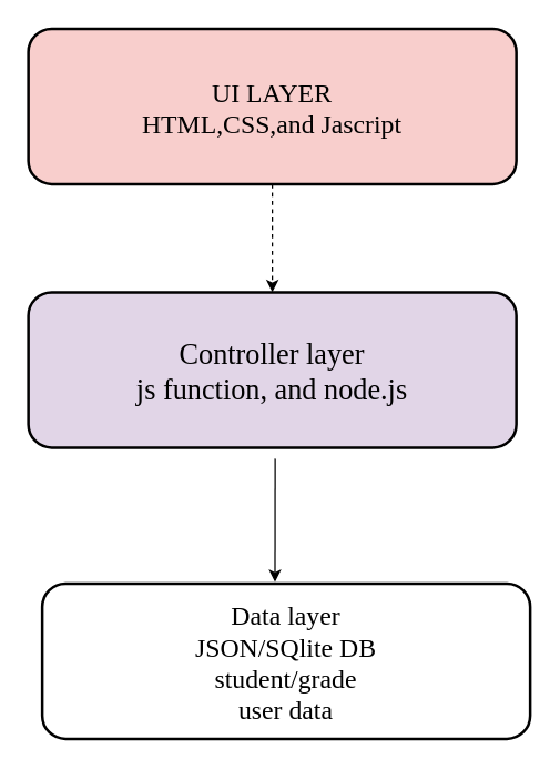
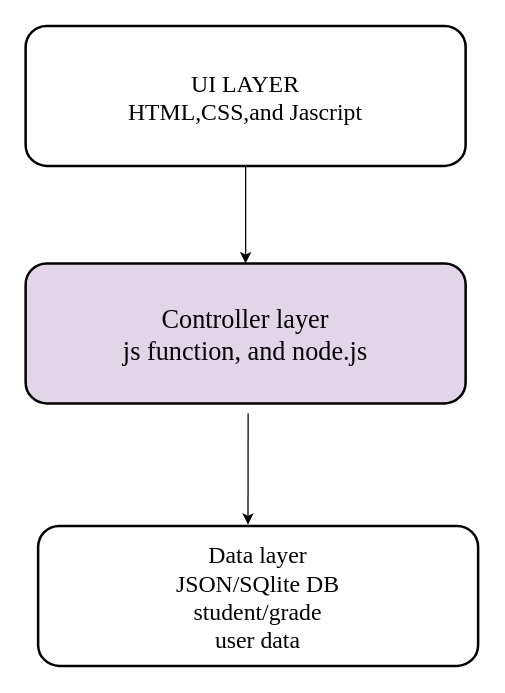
- <mxCell id="2" value="UI LAYER&lt;div&gt;HTML,CSS,and Jascript&lt;/div&gt;" style="rounded=1;whiteSpace=wrap;html=1;fontFamily=Times New Roman;fontSize=19;spacing=6;spacingTop=3;strokeWidth=2;fillColor=#f8cecc;" parent="1" vertex="1"><mxGeometry x="20" y="20" width="352" height="112" as="geometry" /></mxCell>
+ <mxCell id="2" value="UI LAYER&lt;div&gt;HTML,CSS,and Jascript&lt;/div&gt;" style="rounded=1;whiteSpace=wrap;html=1;fontFamily=Times New Roman;fontSize=19;spacing=6;spacingTop=3;strokeWidth=2;" parent="1" vertex="1"><mxGeometry x="20" y="20" width="352" height="112" as="geometry" /></mxCell>
- <mxCell id="5" value="" style="endArrow=classic;html=1;rounded=0;entryX=0.5;entryY=0;entryDx=0;entryDy=0;dashed=1;" parent="1" source="2" target="3" edge="1"><mxGeometry width="50" height="50" relative="1" as="geometry"><mxPoint x="140" y="490" as="sourcePoint" /><mxPoint x="190" y="440" as="targetPoint" /></mxGeometry></mxCell>
+ <mxCell id="5" value="" style="endArrow=classic;html=1;rounded=0;entryX=0.5;entryY=0;entryDx=0;entryDy=0;" parent="1" source="2" target="3" edge="1"><mxGeometry width="50" height="50" relative="1" as="geometry"><mxPoint x="140" y="490" as="sourcePoint" /><mxPoint x="190" y="440" as="targetPoint" /></mxGeometry></mxCell>
